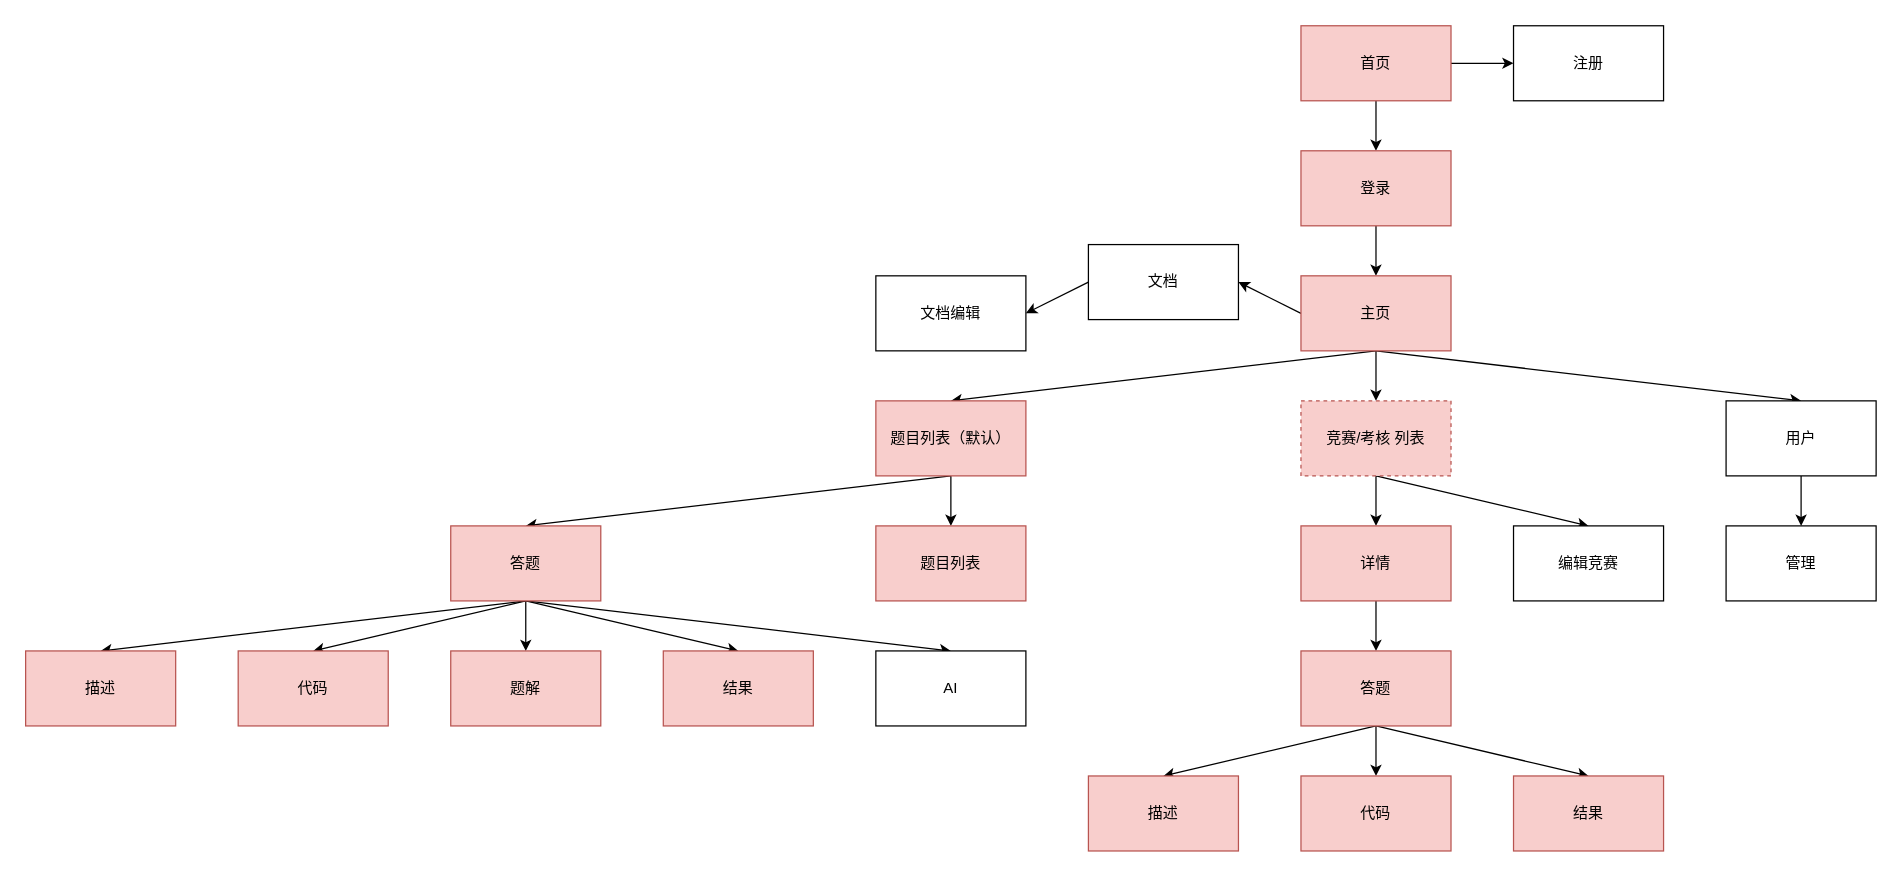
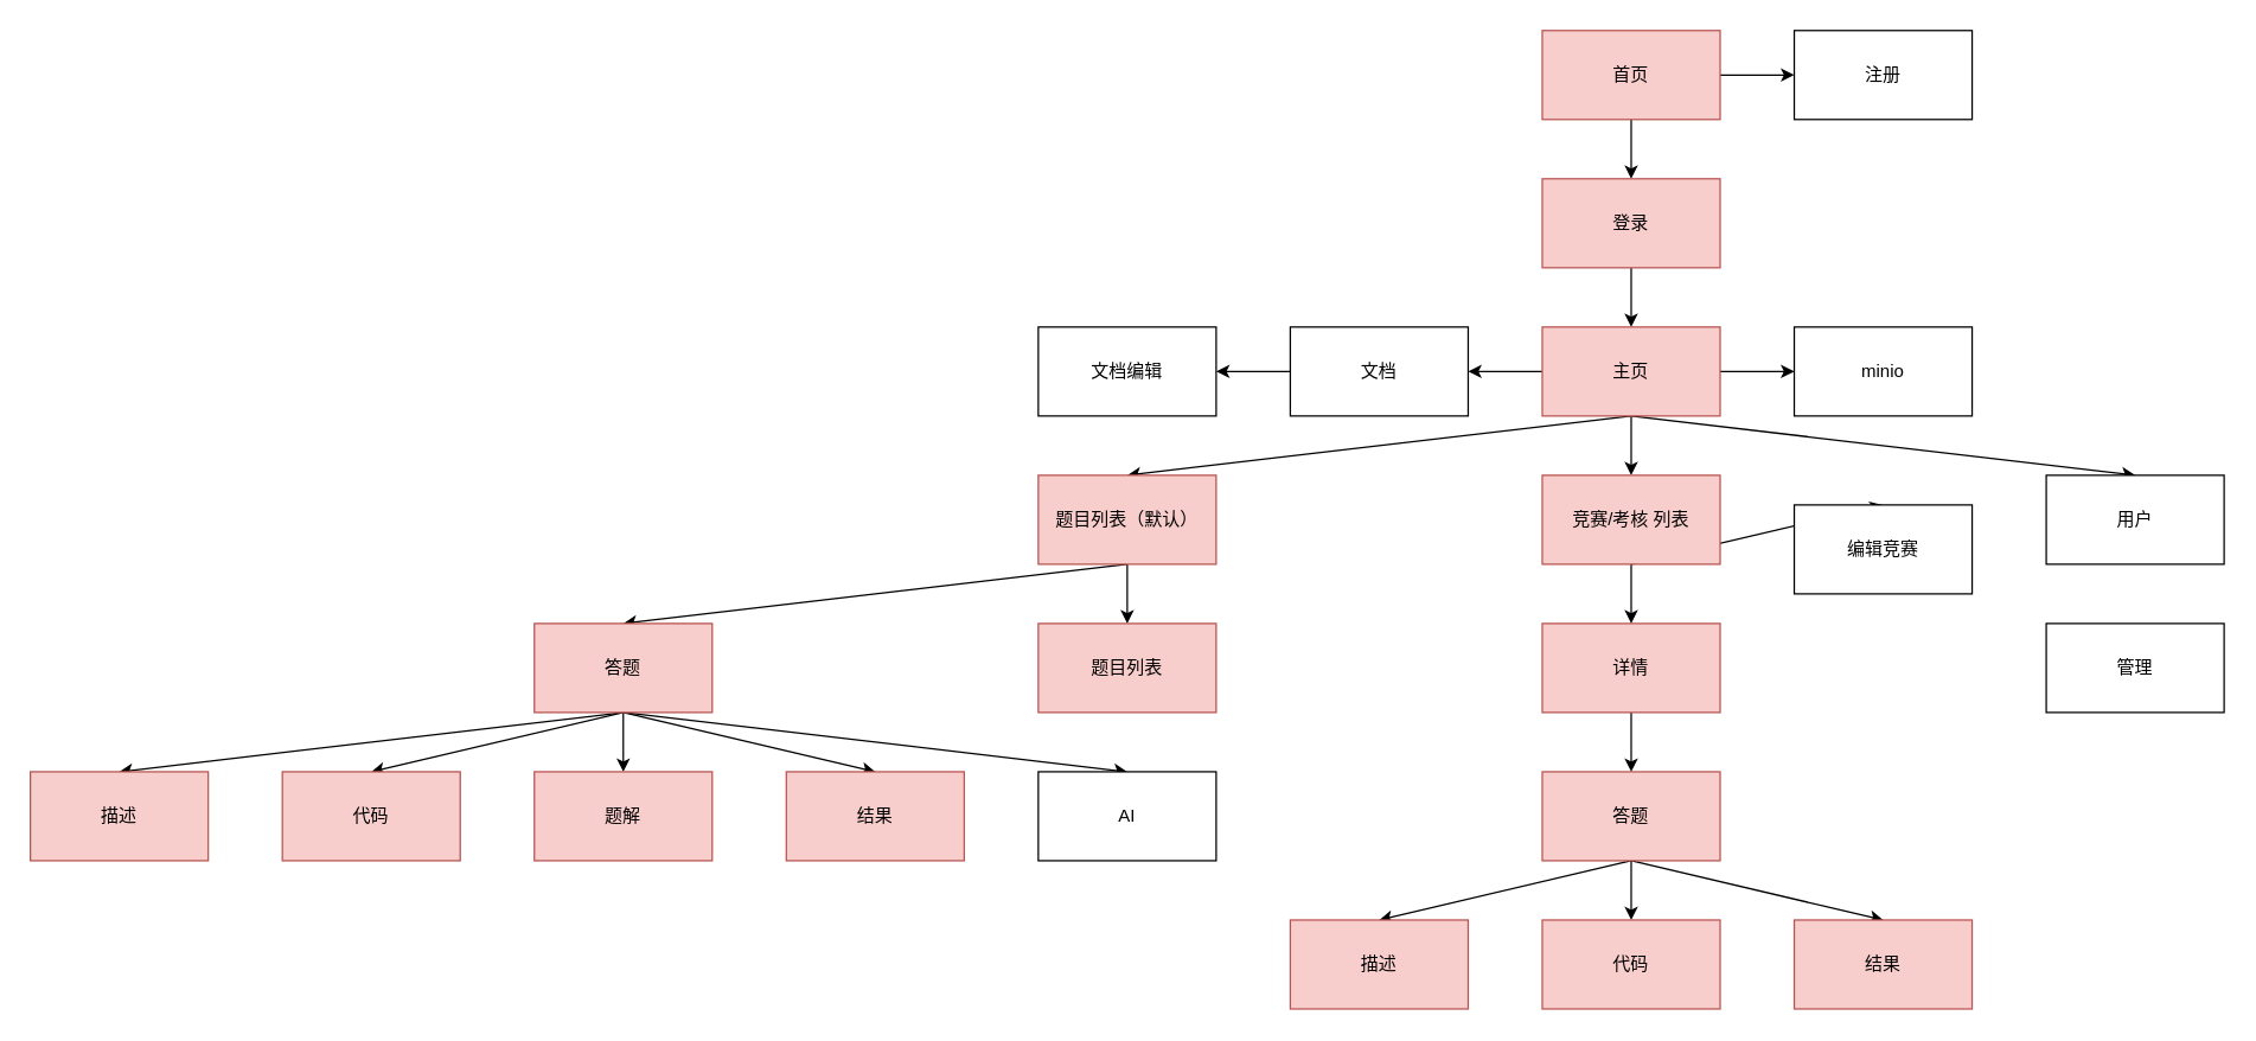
- <mxCell id="47" value="文档" style="whiteSpace=wrap;html=1;" vertex="1" parent="1"><mxGeometry x="870" y="195" width="120" height="60" as="geometry" /></mxCell>
+ <mxCell id="47" value="文档" style="whiteSpace=wrap;html=1;" vertex="1" parent="1"><mxGeometry x="870" y="220" width="120" height="60" as="geometry" /></mxCell>
+ <mxCell id="7" style="edgeStyle=none;html=1;exitX=1;exitY=0.5;exitDx=0;exitDy=0;entryX=0;entryY=0.5;entryDx=0;entryDy=0;" edge="1" parent="1" source="12" target="45"><mxGeometry relative="1" as="geometry" /></mxCell>
+ <mxCell id="45" value="minio" style="whiteSpace=wrap;html=1;" vertex="1" parent="1"><mxGeometry x="1210" y="220" width="120" height="60" as="geometry" /></mxCell>
- <mxCell id="21" value="竞赛/考核 列表" style="whiteSpace=wrap;html=1;fillColor=#f8cecc;strokeColor=#b85450;dashed=1;" vertex="1" parent="1"><mxGeometry x="1040" y="320" width="120" height="60" as="geometry" /></mxCell>
+ <mxCell id="21" value="竞赛/考核 列表" style="whiteSpace=wrap;html=1;fillColor=#f8cecc;strokeColor=#b85450;" vertex="1" parent="1"><mxGeometry x="1040" y="320" width="120" height="60" as="geometry" /></mxCell>
- <mxCell id="13" style="edgeStyle=none;html=1;exitX=0.5;exitY=1;exitDx=0;exitDy=0;entryX=0.5;entryY=0;entryDx=0;entryDy=0;" edge="1" parent="1" source="14" target="36"><mxGeometry relative="1" as="geometry" /></mxCell>
- <mxCell id="22" value="编辑竞赛" style="whiteSpace=wrap;html=1;" vertex="1" parent="1"><mxGeometry x="1210" y="420" width="120" height="60" as="geometry" /></mxCell>
+ <mxCell id="22" value="编辑竞赛" style="whiteSpace=wrap;html=1;" vertex="1" parent="1"><mxGeometry x="1210" y="340" width="120" height="60" as="geometry" /></mxCell>
